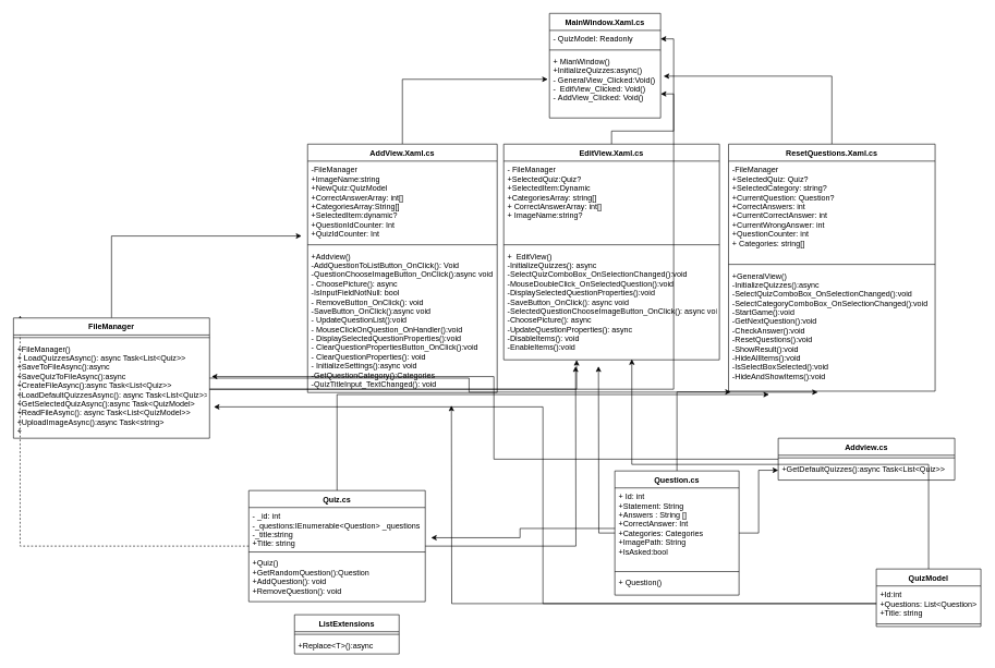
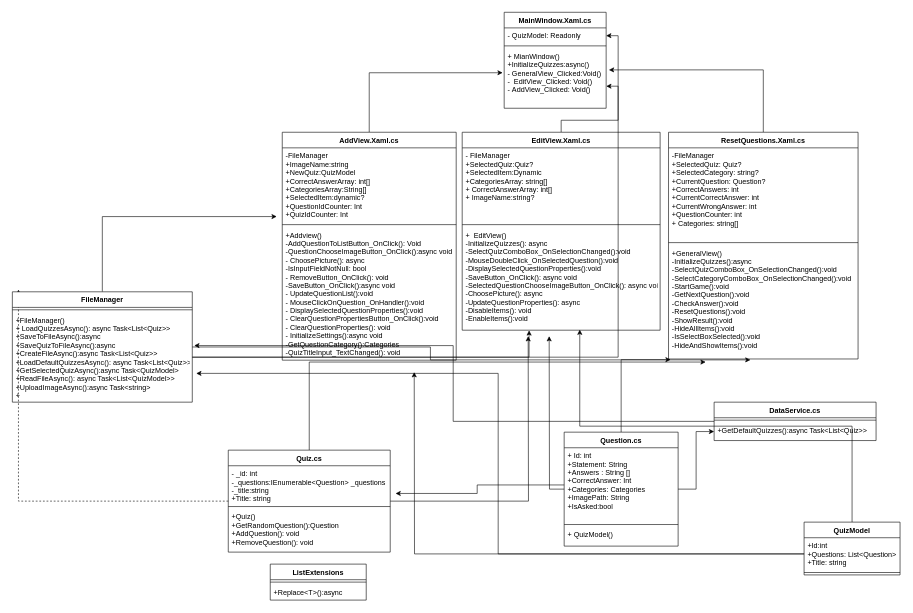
- <mxCell id="44" value="Addview.cs" style="swimlane;fontStyle=1;align=center;verticalAlign=top;childLayout=stackLayout;horizontal=1;startSize=26;horizontalStack=0;resizeParent=1;resizeParentMax=0;resizeLast=0;collapsible=1;marginBottom=0;" parent="1" vertex="1"><mxGeometry x="1190" y="670" width="270" height="64" as="geometry" /></mxCell>
+ <mxCell id="44" value="DataService.cs" style="swimlane;fontStyle=1;align=center;verticalAlign=top;childLayout=stackLayout;horizontal=1;startSize=26;horizontalStack=0;resizeParent=1;resizeParentMax=0;resizeLast=0;collapsible=1;marginBottom=0;" parent="1" vertex="1"><mxGeometry x="1190" y="670" width="270" height="64" as="geometry" /></mxCell>
- <mxCell id="12" value="+ Question() " style="text;strokeColor=none;fillColor=none;align=left;verticalAlign=top;spacingLeft=4;spacingRight=4;overflow=hidden;rotatable=0;points=[[0,0.5],[1,0.5]];portConstraint=eastwest;" parent="9" vertex="1"><mxGeometry y="158" width="190" height="32" as="geometry" /></mxCell>
+ <mxCell id="12" value="+ QuizModel() " style="text;strokeColor=none;fillColor=none;align=left;verticalAlign=top;spacingLeft=4;spacingRight=4;overflow=hidden;rotatable=0;points=[[0,0.5],[1,0.5]];portConstraint=eastwest;" parent="9" vertex="1"><mxGeometry y="158" width="190" height="32" as="geometry" /></mxCell>
